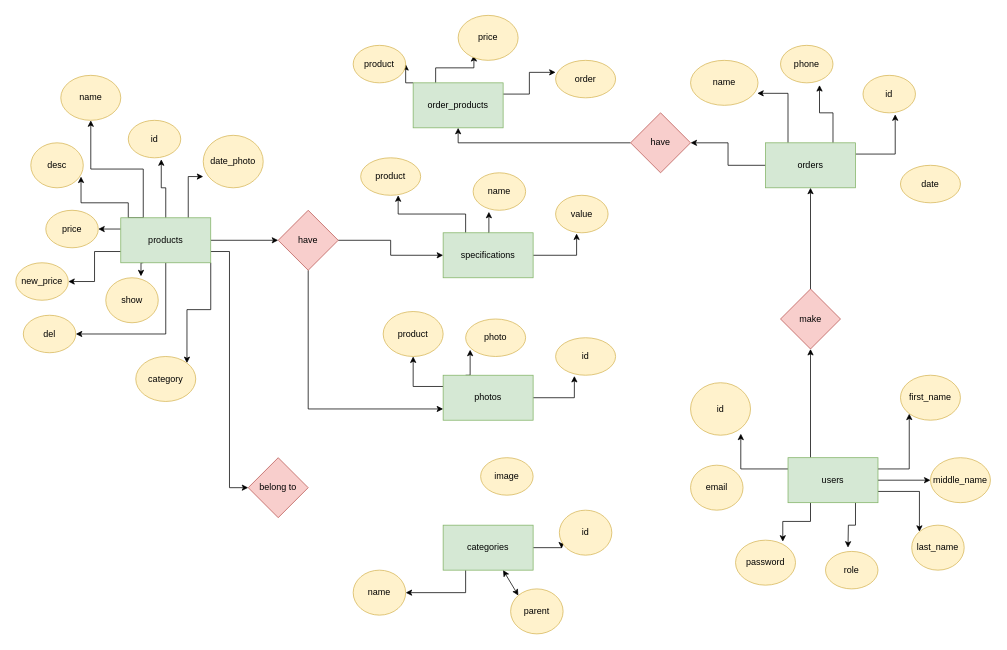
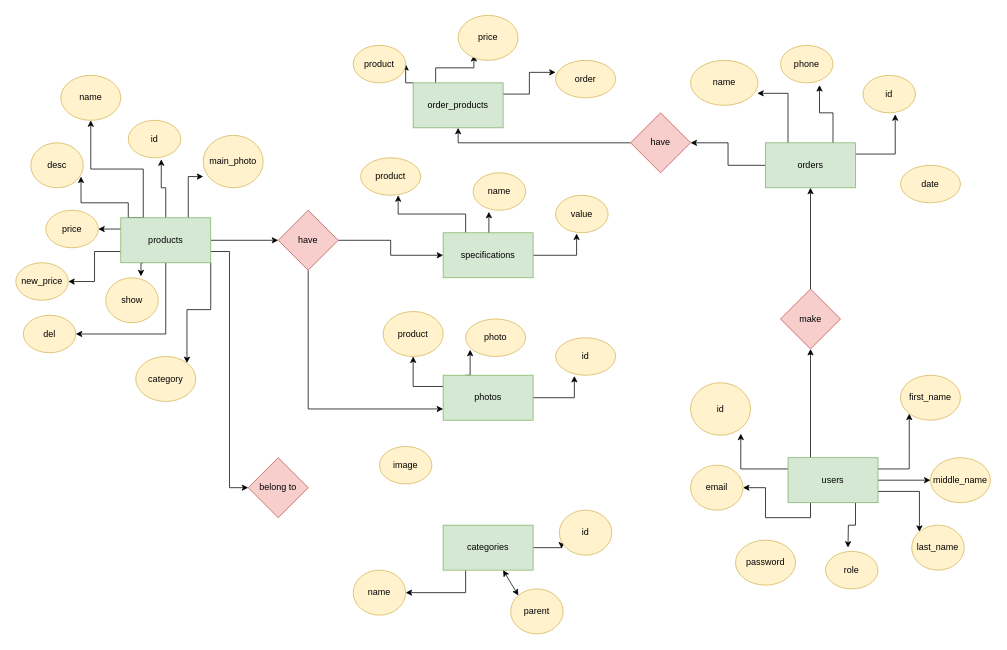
- <mxCell id="20" value="date_photo" style="ellipse;whiteSpace=wrap;html=1;fillColor=#fff2cc;strokeColor=#d6b656;" vertex="1" parent="1"><mxGeometry x="270" y="180" width="80" height="70" as="geometry" /></mxCell>
+ <mxCell id="20" value="main_photo" style="ellipse;whiteSpace=wrap;html=1;fillColor=#fff2cc;strokeColor=#d6b656;" vertex="1" parent="1"><mxGeometry x="270" y="180" width="80" height="70" as="geometry" /></mxCell>
- <mxCell id="50" value="image" style="ellipse;whiteSpace=wrap;html=1;fillColor=#fff2cc;strokeColor=#d6b656;" vertex="1" parent="1"><mxGeometry x="640" y="610" width="70" height="50" as="geometry" /></mxCell>
+ <mxCell id="50" value="image" style="ellipse;whiteSpace=wrap;html=1;fillColor=#fff2cc;strokeColor=#d6b656;" vertex="1" parent="1"><mxGeometry x="505" y="595" width="70" height="50" as="geometry" /></mxCell>
- <mxCell id="64" style="edgeStyle=orthogonalEdgeStyle;rounded=0;orthogonalLoop=1;jettySize=auto;html=1;exitX=0.25;exitY=1;exitDx=0;exitDy=0;entryX=0.788;entryY=0.033;entryDx=0;entryDy=0;entryPerimeter=0;" edge="1" parent="1" source="67" target="70"><mxGeometry relative="1" as="geometry" /></mxCell>
+ <mxCell id="64" style="edgeStyle=orthogonalEdgeStyle;rounded=0;orthogonalLoop=1;jettySize=auto;html=1;exitX=0.25;exitY=1;exitDx=0;exitDy=0;" edge="1" parent="1" source="67" target="69"><mxGeometry relative="1" as="geometry" /></mxCell>
